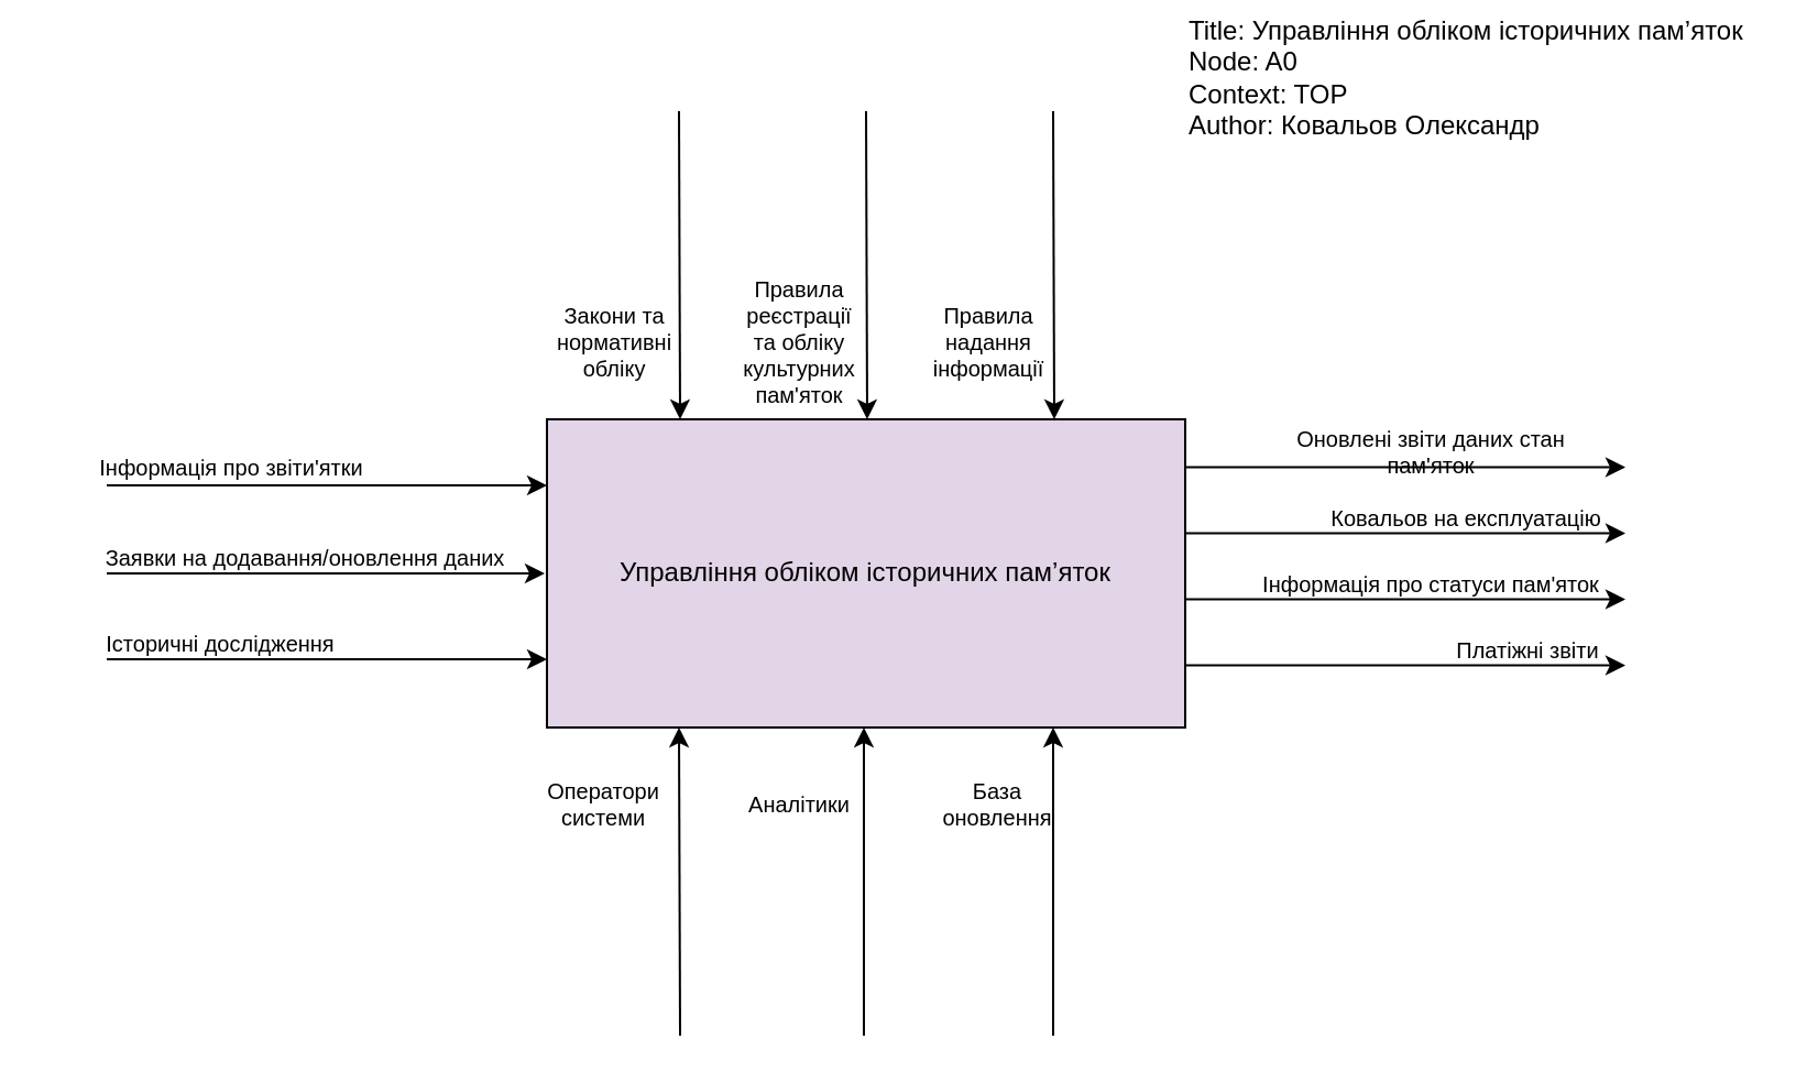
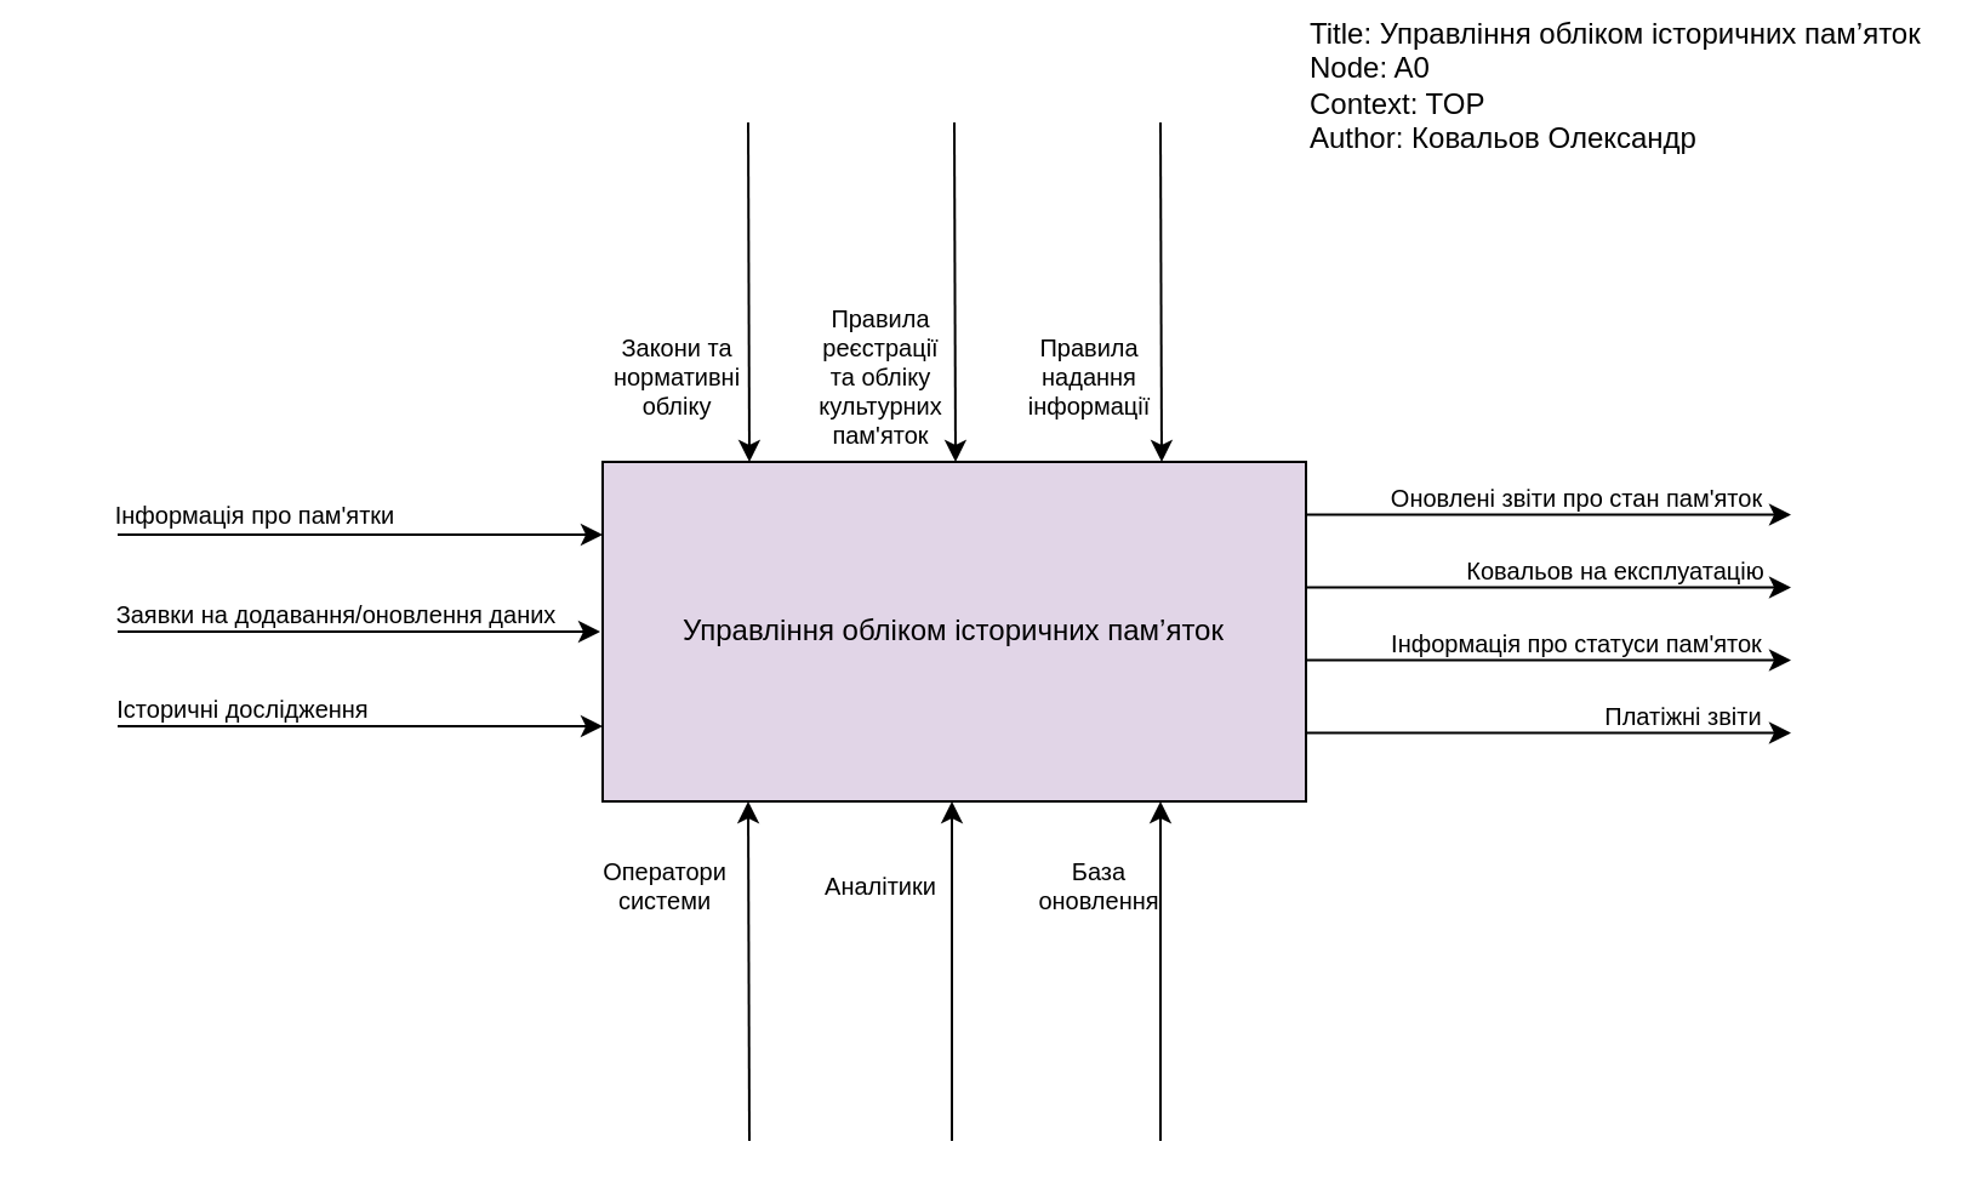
- <mxCell id="10" value="Оновлені звіти даних стан пам'яток" style="text;html=1;align=center;verticalAlign=middle;whiteSpace=wrap;rounded=0;fontSize=10;" vertex="1" parent="1"><mxGeometry x="570" y="190" width="160" height="30" as="geometry" /></mxCell>
+ <mxCell id="10" value="Оновлені звіти про стан пам'яток" style="text;html=1;align=center;verticalAlign=middle;whiteSpace=wrap;rounded=0;fontSize=10;" vertex="1" parent="1"><mxGeometry x="570" y="190" width="160" height="30" as="geometry" /></mxCell>
- <mxCell id="4" value="Інформація про звіти'ятки" style="text;html=1;align=center;verticalAlign=middle;whiteSpace=wrap;rounded=0;fontSize=10;" vertex="1" parent="1"><mxGeometry x="25" y="197" width="160" height="30" as="geometry" /></mxCell>
+ <mxCell id="4" value="Інформація про пам'ятки" style="text;html=1;align=center;verticalAlign=middle;whiteSpace=wrap;rounded=0;fontSize=10;" vertex="1" parent="1"><mxGeometry x="25" y="197" width="160" height="30" as="geometry" /></mxCell>
